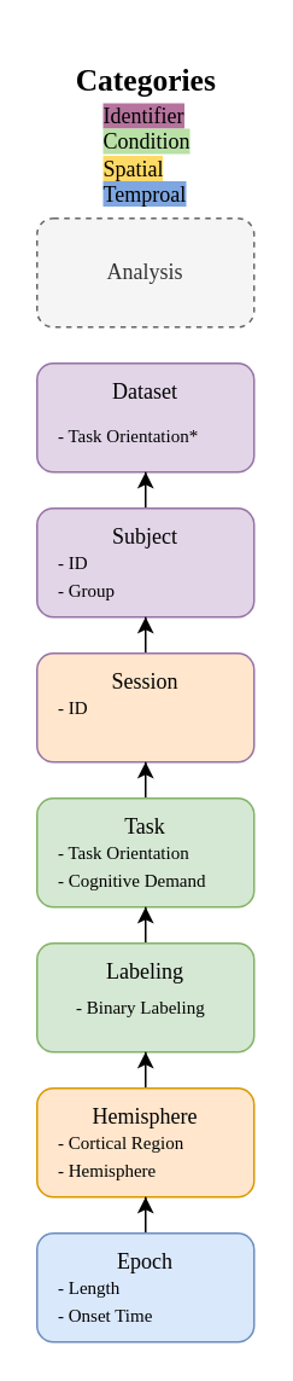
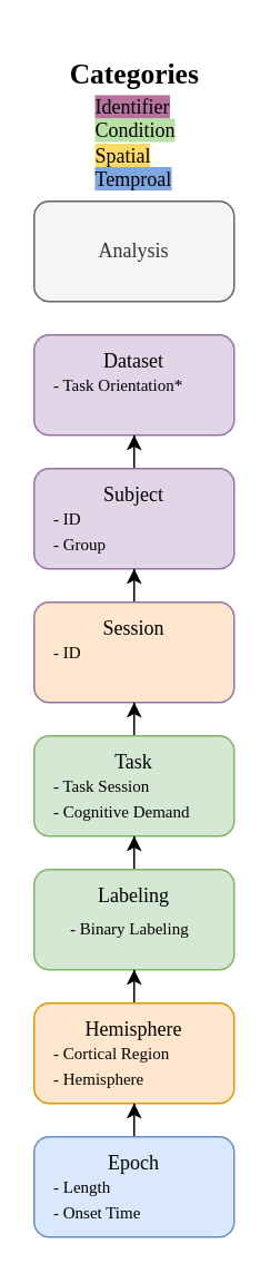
- <mxCell id="2" value="&lt;font face=&quot;Times New Roman&quot;&gt;Analysis&lt;/font&gt;" style="rounded=1;whiteSpace=wrap;html=1;fillColor=#f5f5f5;fontColor=#333333;strokeColor=#666666;dashed=1;" parent="1" vertex="1"><mxGeometry x="20" y="120" width="120" height="60" as="geometry" /></mxCell>
+ <mxCell id="2" value="&lt;font face=&quot;Times New Roman&quot;&gt;Analysis&lt;/font&gt;" style="rounded=1;whiteSpace=wrap;html=1;fillColor=#f5f5f5;fontColor=#333333;strokeColor=#666666;" parent="1" vertex="1"><mxGeometry x="20" y="120" width="120" height="60" as="geometry" /></mxCell>
- <mxCell id="16" value="&lt;font face=&quot;Times New Roman&quot; style=&quot;font-size: 10px;&quot;&gt;- Task Orientation*&lt;/font&gt;" style="text;html=1;align=left;verticalAlign=middle;resizable=0;points=[];autosize=1;strokeColor=none;fillColor=none;" parent="1" vertex="1"><mxGeometry x="30" y="225" width="100" height="30" as="geometry" /></mxCell>
+ <mxCell id="16" value="&lt;font face=&quot;Times New Roman&quot; style=&quot;font-size: 10px;&quot;&gt;- Task Orientation*&lt;/font&gt;" style="text;html=1;align=left;verticalAlign=middle;resizable=0;points=[];autosize=1;strokeColor=none;fillColor=none;" parent="1" vertex="1"><mxGeometry x="30" y="215" width="100" height="30" as="geometry" /></mxCell>
- <mxCell id="20" value="&lt;font face=&quot;Times New Roman&quot; style=&quot;font-size: 10px;&quot;&gt;- Task Orientation&lt;/font&gt;" style="text;html=1;align=left;verticalAlign=middle;resizable=0;points=[];autosize=1;strokeColor=none;fillColor=none;" parent="1" vertex="1"><mxGeometry x="30" y="455" width="100" height="30" as="geometry" /></mxCell>
+ <mxCell id="20" value="&lt;font face=&quot;Times New Roman&quot; style=&quot;font-size: 10px;&quot;&gt;- Task Session&lt;/font&gt;" style="text;html=1;align=left;verticalAlign=middle;resizable=0;points=[];autosize=1;strokeColor=none;fillColor=none;" parent="1" vertex="1"><mxGeometry x="30" y="455" width="100" height="30" as="geometry" /></mxCell>
